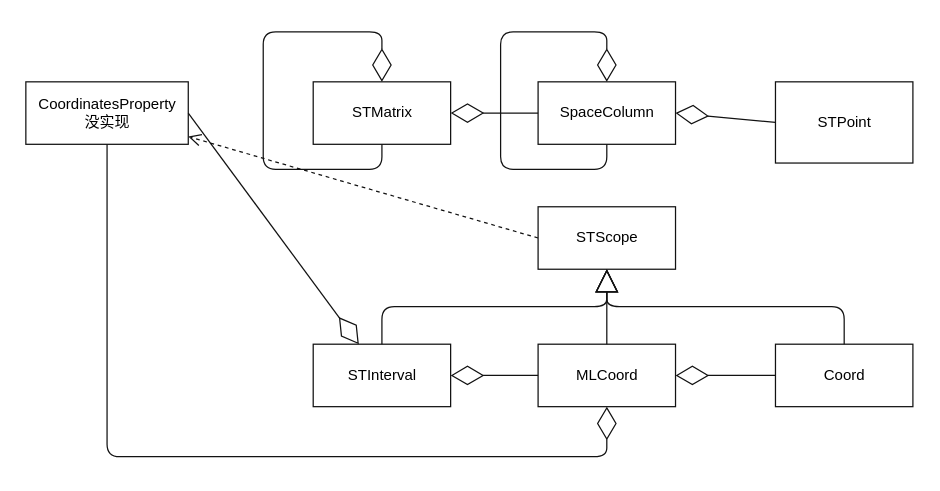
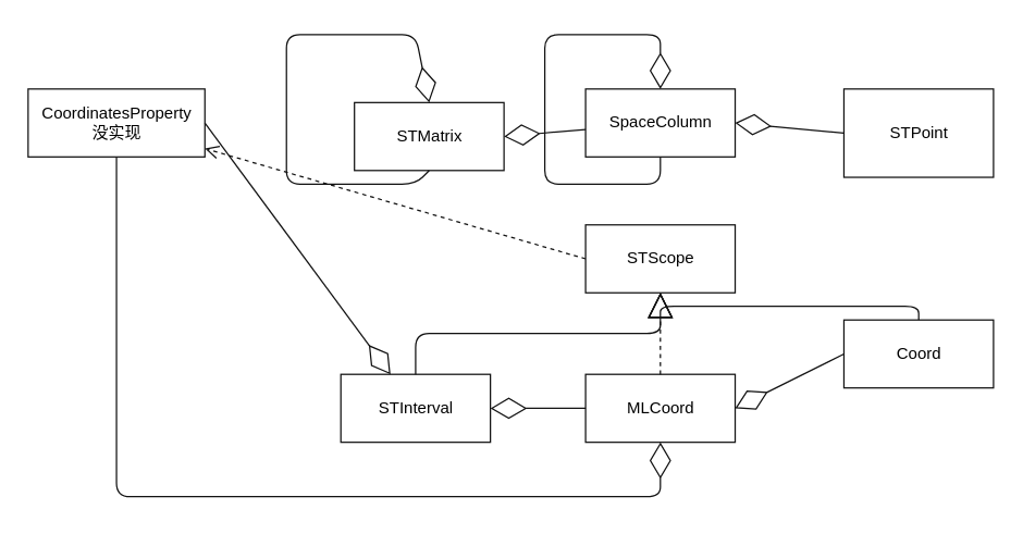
- <mxCell id="2" value="STMatrix" style="html=1;strokeColor=#121212;fontColor=#000000;fillColor=#FFFFFF;" parent="1" vertex="1"><mxGeometry x="250" y="60" width="110" height="50" as="geometry" /></mxCell>
+ <mxCell id="2" value="STMatrix" style="html=1;strokeColor=#121212;fontColor=#000000;fillColor=#FFFFFF;" parent="1" vertex="1"><mxGeometry x="260" y="70" width="110" height="50" as="geometry" /></mxCell>
- <mxCell id="19" value="" style="endArrow=block;endSize=16;endFill=0;html=1;exitX=0.5;exitY=0;exitDx=0;exitDy=0;edgeStyle=orthogonalEdgeStyle;entryX=0.5;entryY=1;entryDx=0;entryDy=0;strokeColor=#121212;" parent="1" source="9" target="17" edge="1"><mxGeometry width="160" relative="1" as="geometry"><mxPoint x="315" y="280" as="sourcePoint" /><mxPoint x="490" y="210" as="targetPoint" /></mxGeometry></mxCell>
+ <mxCell id="19" value="" style="endArrow=block;endSize=16;endFill=0;html=1;exitX=0.5;exitY=0;exitDx=0;exitDy=0;edgeStyle=orthogonalEdgeStyle;entryX=0.5;entryY=1;entryDx=0;entryDy=0;strokeColor=#121212;dashed=1;" parent="1" source="9" target="17" edge="1"><mxGeometry width="160" relative="1" as="geometry"><mxPoint x="315" y="280" as="sourcePoint" /><mxPoint x="490" y="210" as="targetPoint" /></mxGeometry></mxCell>
- <mxCell id="10" value="Coord" style="html=1;strokeColor=#121212;fontColor=#000000;fillColor=#FFFFFF;" parent="1" vertex="1"><mxGeometry x="620" y="270" width="110" height="50" as="geometry" /></mxCell>
+ <mxCell id="10" value="Coord" style="html=1;strokeColor=#121212;fontColor=#000000;fillColor=#FFFFFF;" parent="1" vertex="1"><mxGeometry x="620" y="230" width="110" height="50" as="geometry" /></mxCell>
